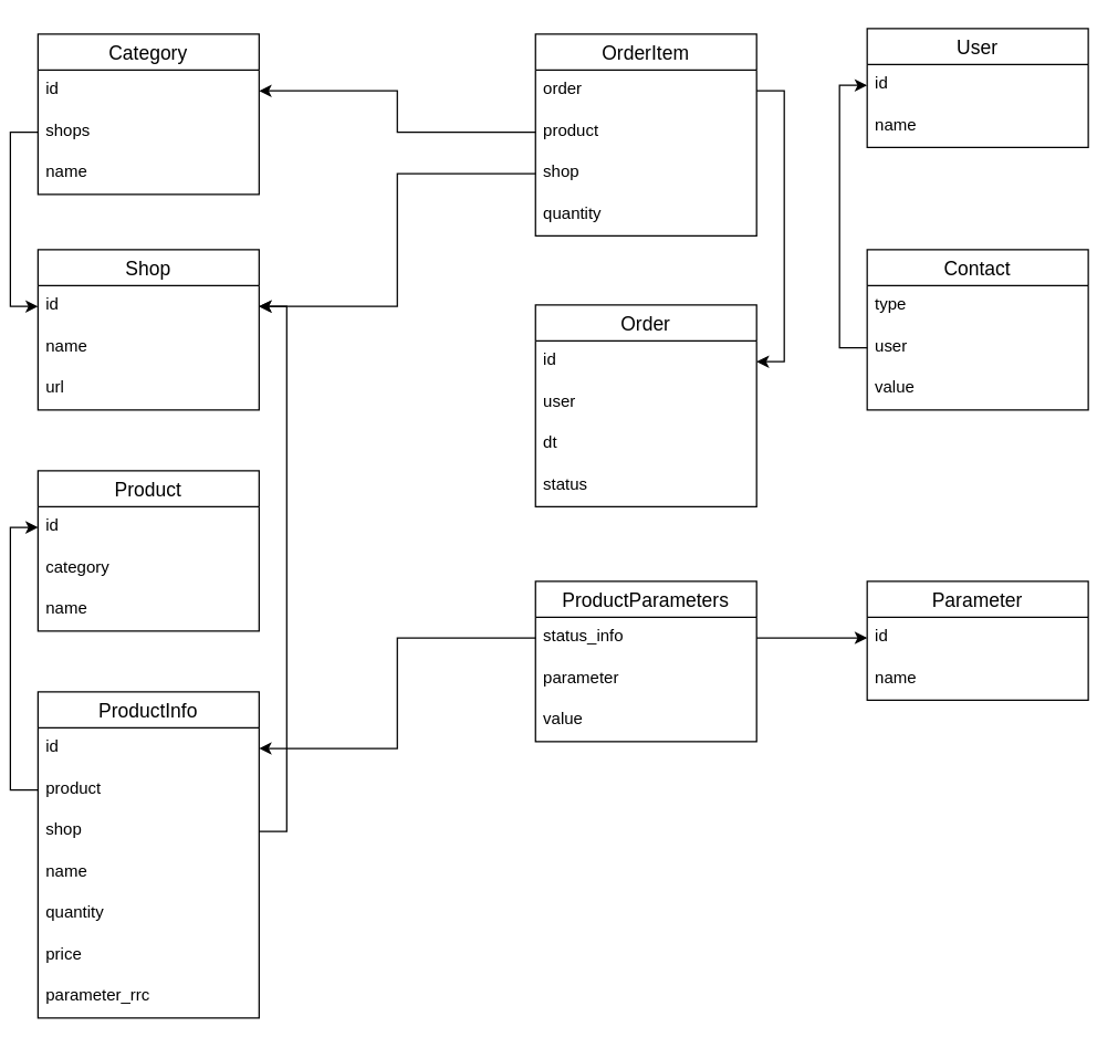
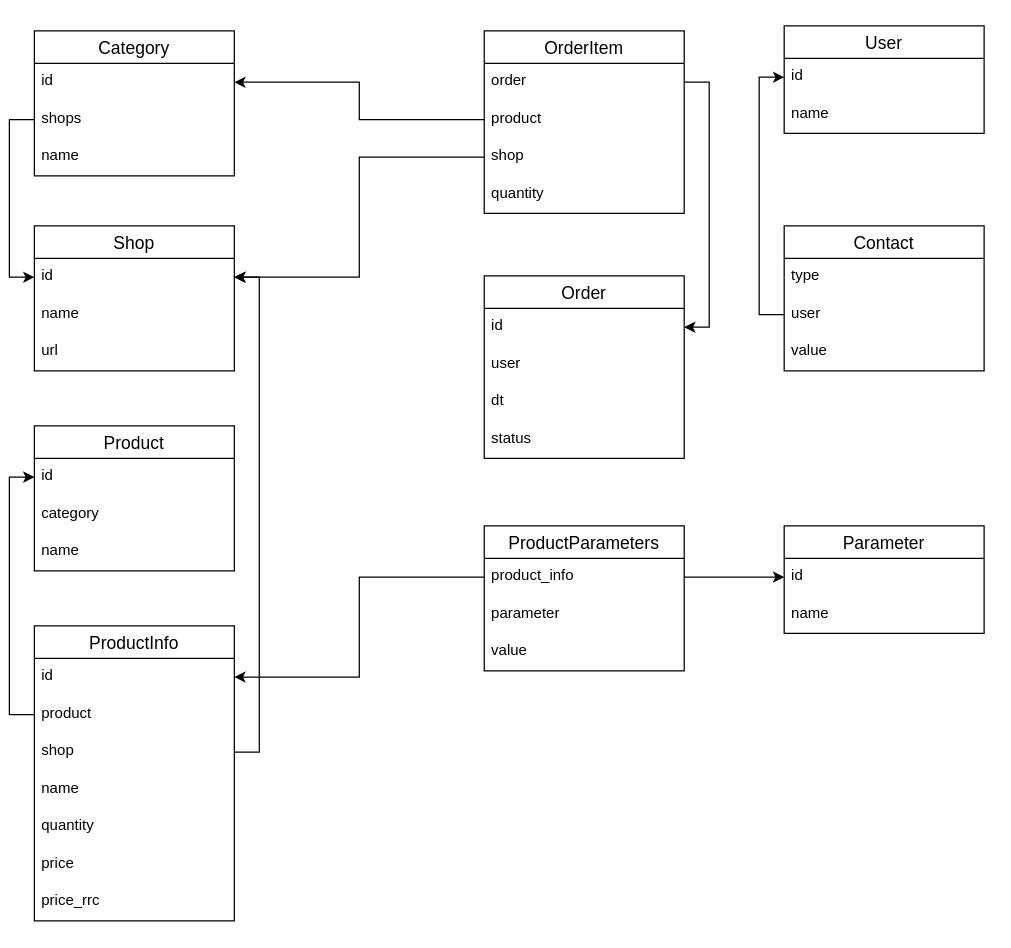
- <mxCell id="29" value="status_info" style="text;strokeColor=none;fillColor=none;spacingLeft=4;spacingRight=4;overflow=hidden;rotatable=0;points=[[0,0.5],[1,0.5]];portConstraint=eastwest;fontSize=12;" vertex="1" parent="28"><mxGeometry y="26" width="160" height="30" as="geometry" /></mxCell>
+ <mxCell id="29" value="product_info" style="text;strokeColor=none;fillColor=none;spacingLeft=4;spacingRight=4;overflow=hidden;rotatable=0;points=[[0,0.5],[1,0.5]];portConstraint=eastwest;fontSize=12;" vertex="1" parent="28"><mxGeometry y="26" width="160" height="30" as="geometry" /></mxCell>
- <mxCell id="24" value="parameter_rrc" style="text;strokeColor=none;fillColor=none;spacingLeft=4;spacingRight=4;overflow=hidden;rotatable=0;points=[[0,0.5],[1,0.5]];portConstraint=eastwest;fontSize=12;" vertex="1" parent="17"><mxGeometry y="206" width="160" height="30" as="geometry" /></mxCell>
+ <mxCell id="24" value="price_rrc" style="text;strokeColor=none;fillColor=none;spacingLeft=4;spacingRight=4;overflow=hidden;rotatable=0;points=[[0,0.5],[1,0.5]];portConstraint=eastwest;fontSize=12;" vertex="1" parent="17"><mxGeometry y="206" width="160" height="30" as="geometry" /></mxCell>
